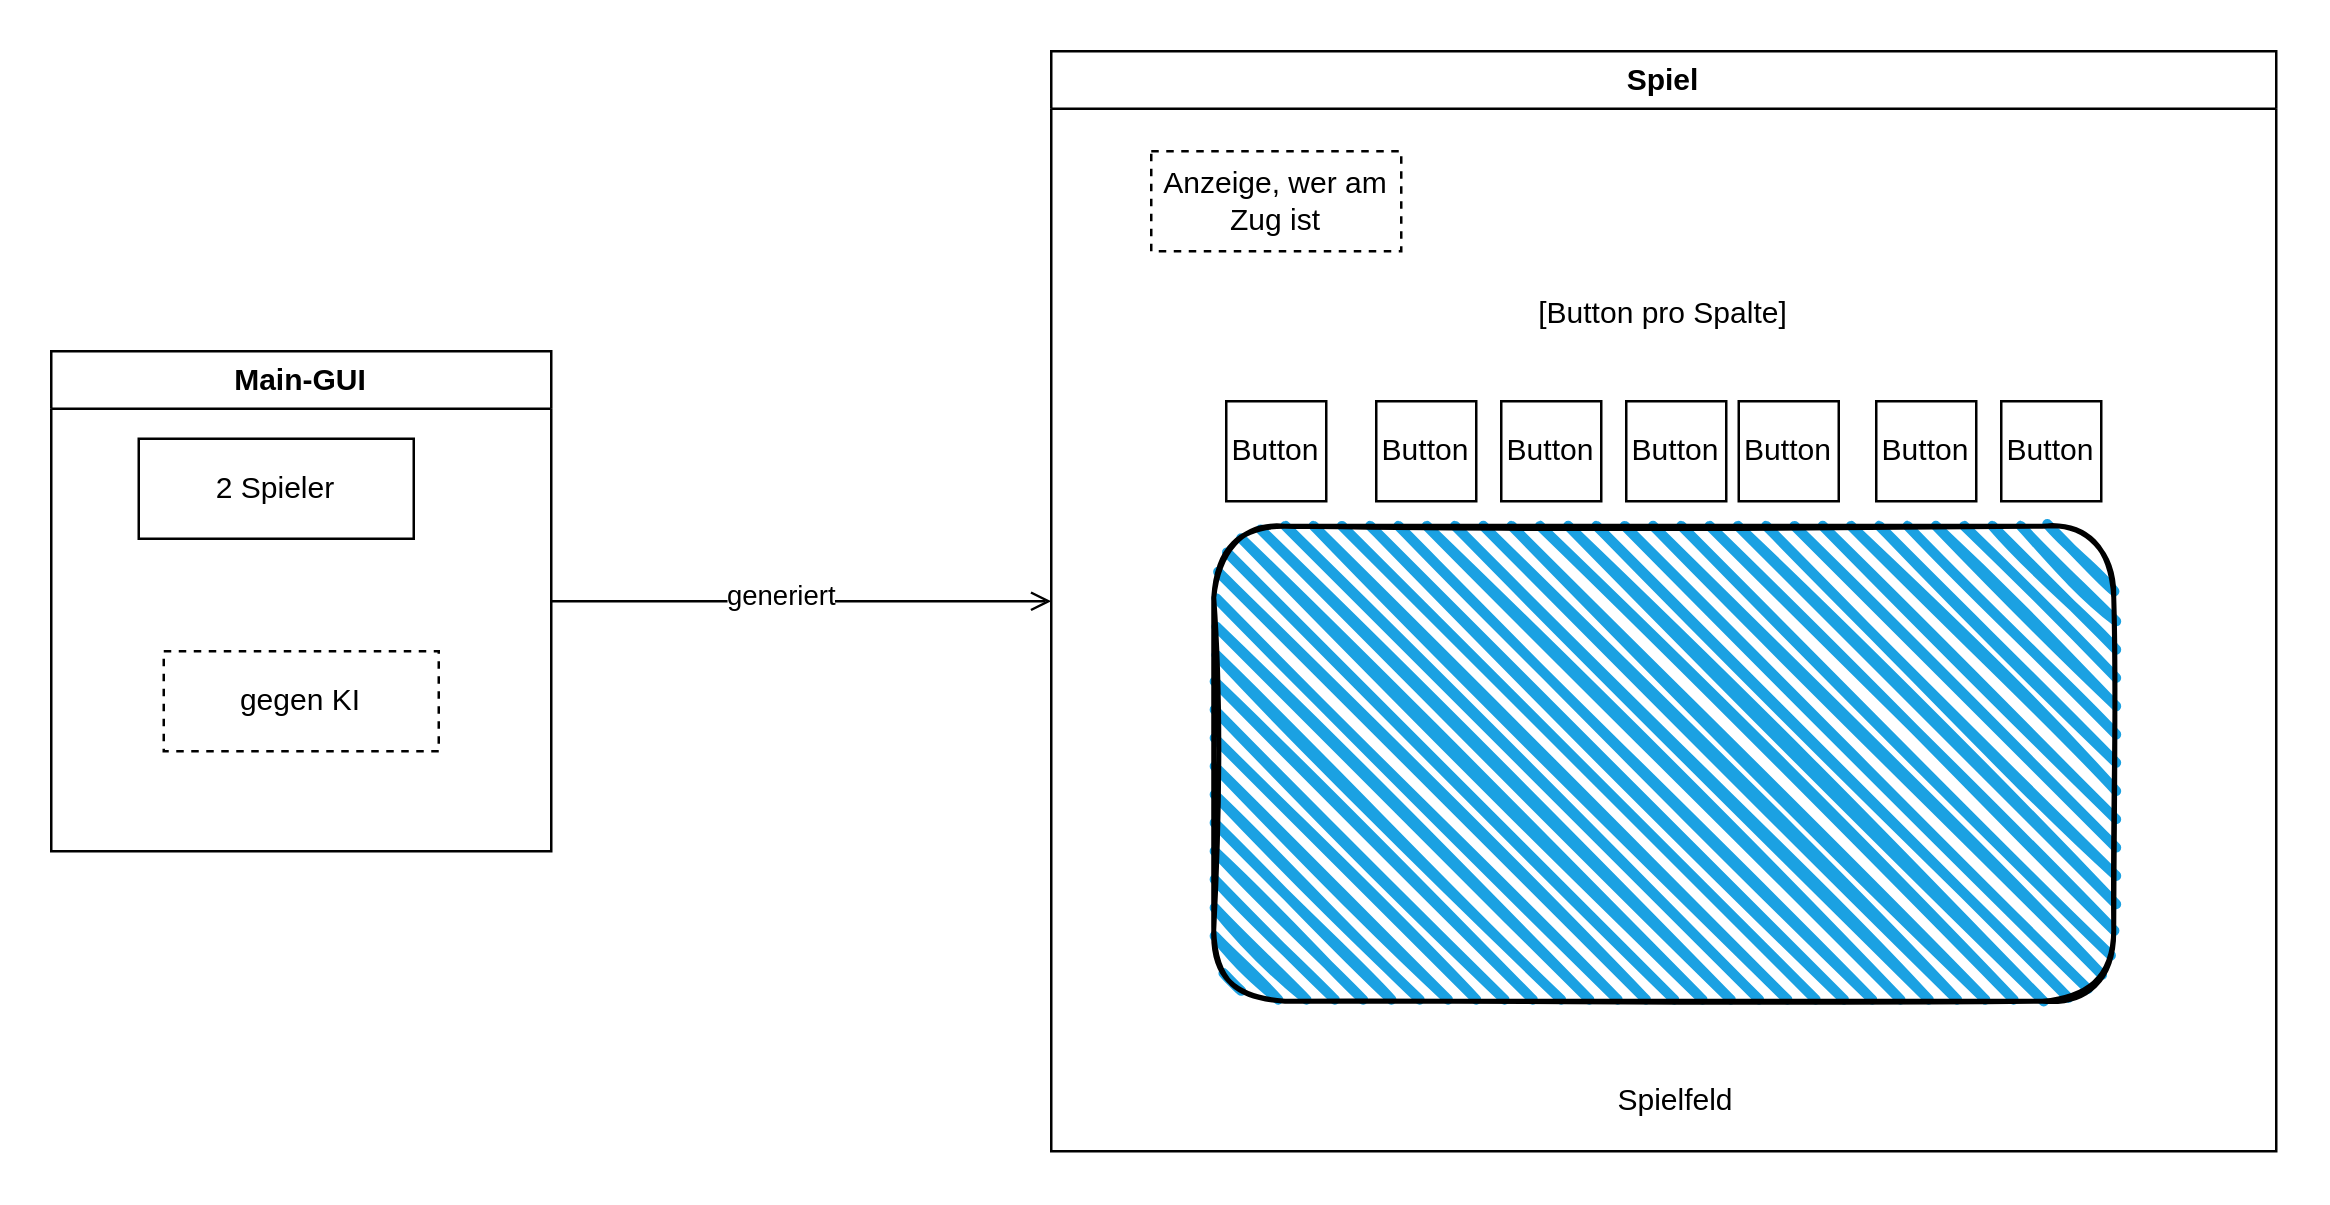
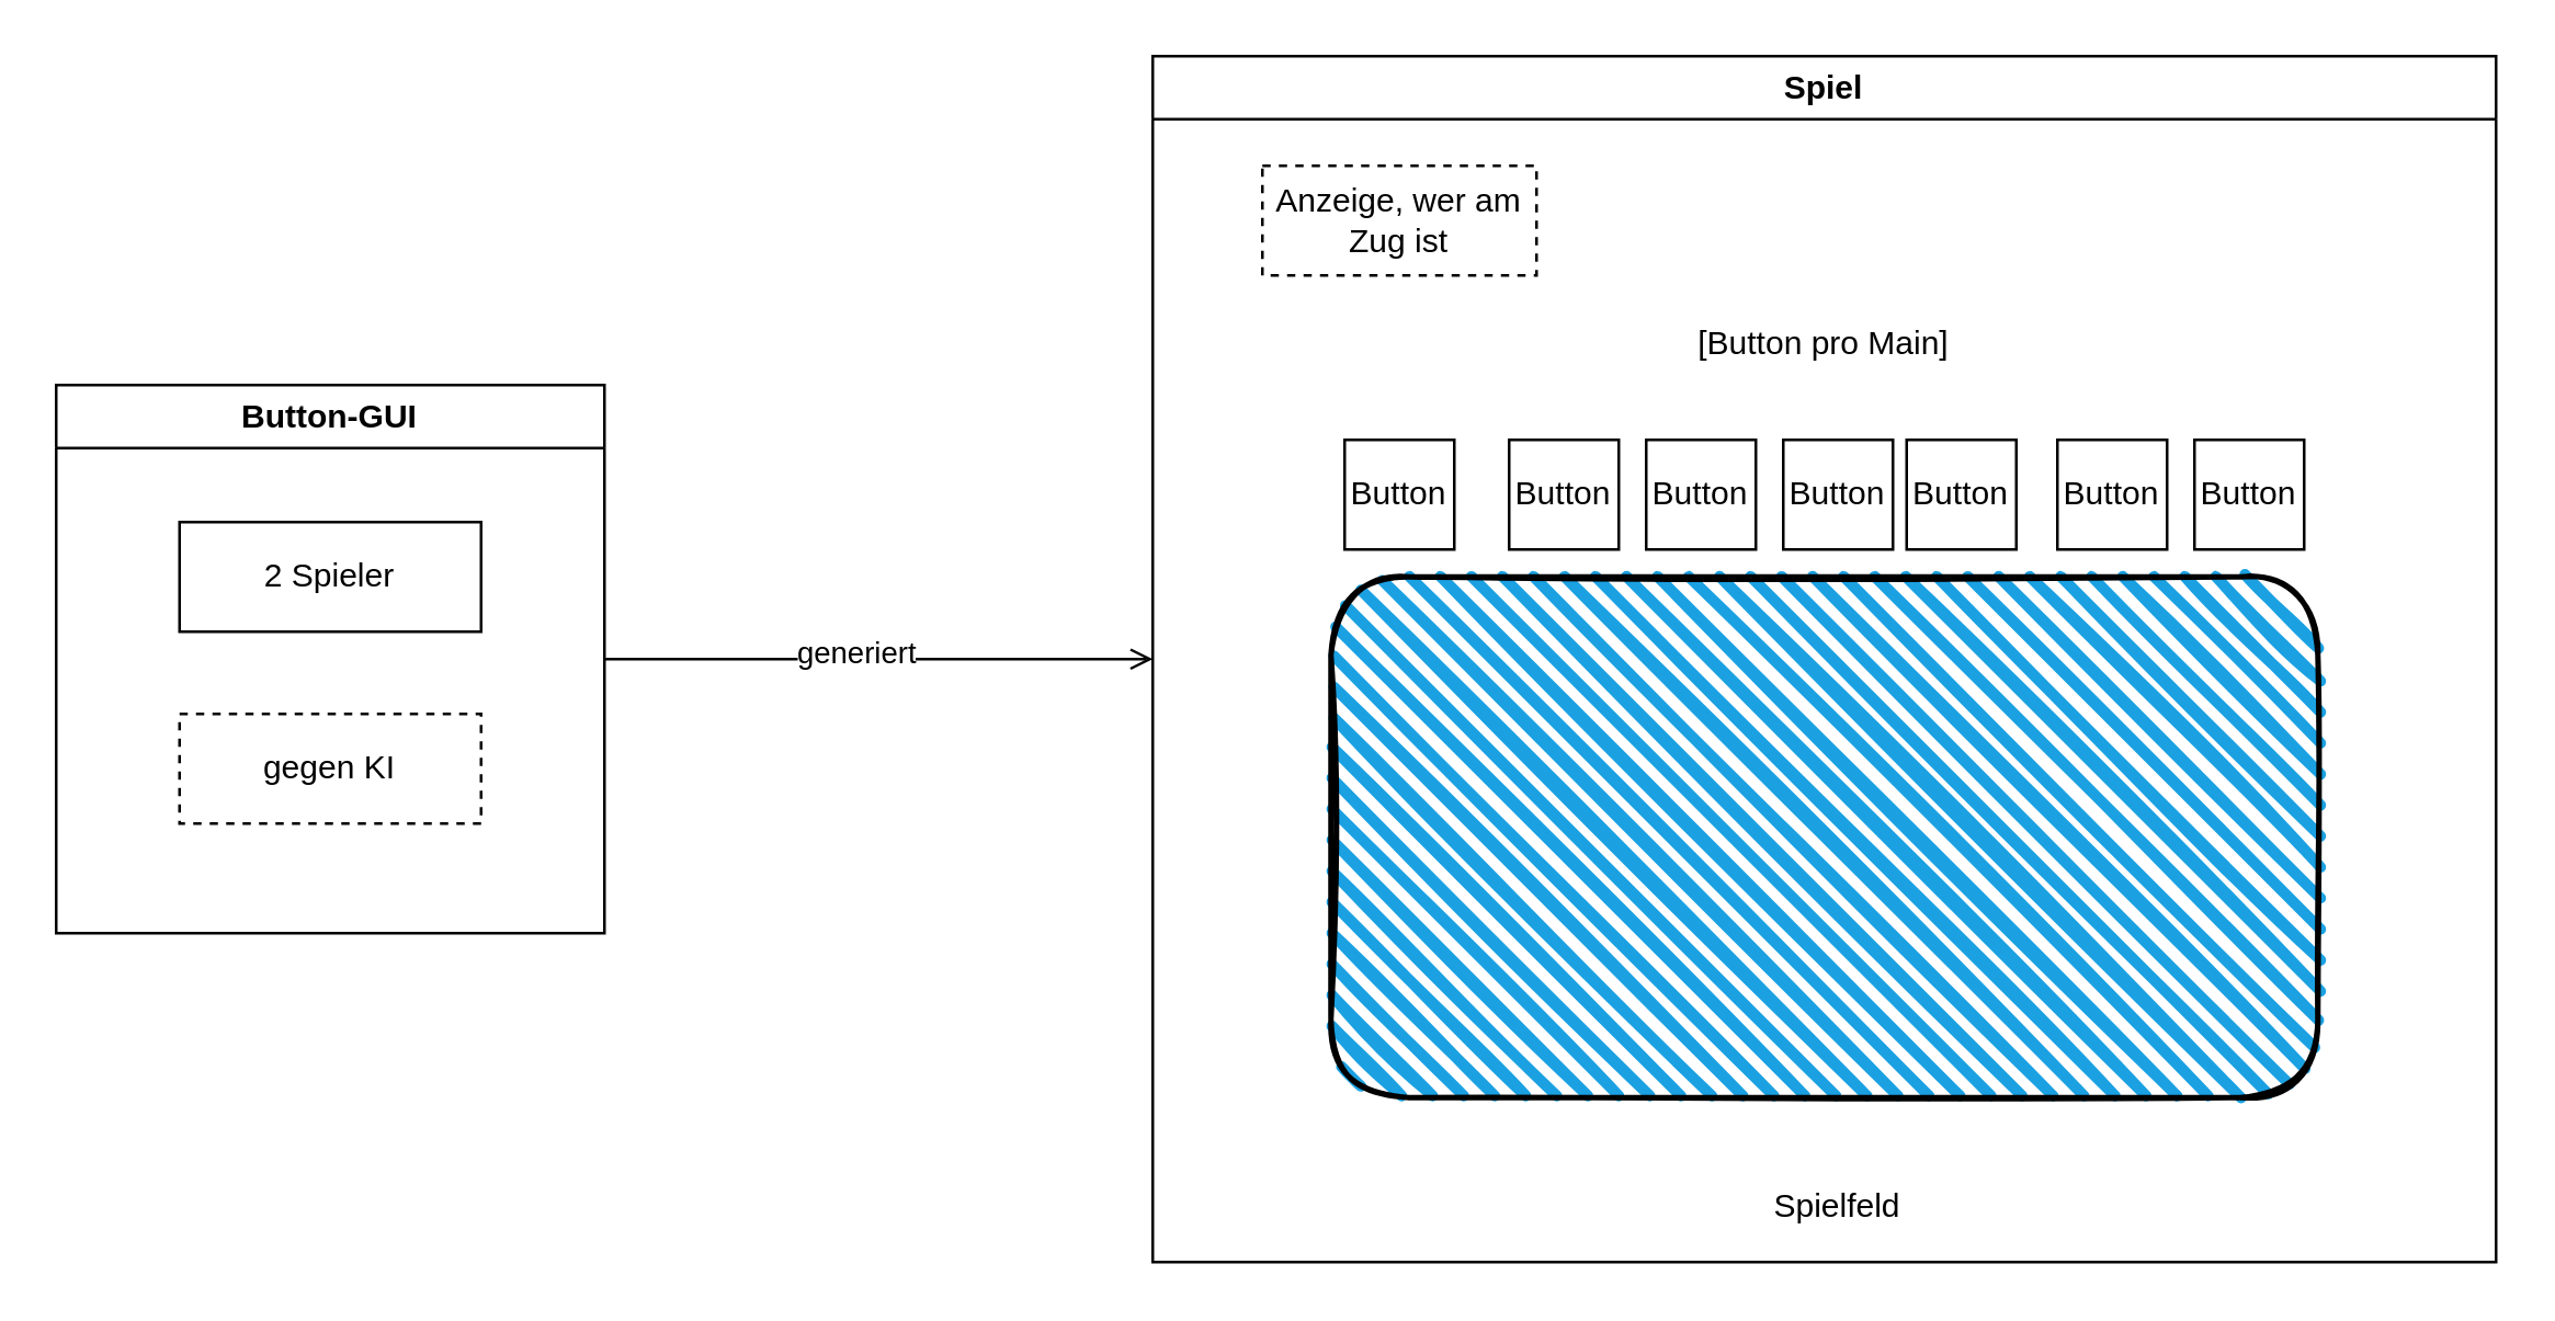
- <mxCell id="17" value="[Button pro Spalte]" style="text;html=1;align=center;verticalAlign=middle;whiteSpace=wrap;rounded=0;" vertex="1" parent="7"><mxGeometry x="165" y="90" width="160" height="30" as="geometry" /></mxCell>
+ <mxCell id="17" value="[Button pro Main]" style="text;html=1;align=center;verticalAlign=middle;whiteSpace=wrap;rounded=0;" vertex="1" parent="7"><mxGeometry x="165" y="90" width="160" height="30" as="geometry" /></mxCell>
- <mxCell id="4" value="Main-GUI" style="swimlane;whiteSpace=wrap;html=1;" vertex="1" parent="1"><mxGeometry x="20" y="140" width="200" height="200" as="geometry" /></mxCell>
+ <mxCell id="4" value="Button-GUI" style="swimlane;whiteSpace=wrap;html=1;" vertex="1" parent="1"><mxGeometry x="20" y="140" width="200" height="200" as="geometry" /></mxCell>
- <mxCell id="5" value="2 Spieler" style="rounded=0;whiteSpace=wrap;html=1;" vertex="1" parent="4"><mxGeometry x="35" y="35" width="110" height="40" as="geometry" /></mxCell>
+ <mxCell id="5" value="2 Spieler" style="rounded=0;whiteSpace=wrap;html=1;" vertex="1" parent="4"><mxGeometry x="45" y="50" width="110" height="40" as="geometry" /></mxCell>
